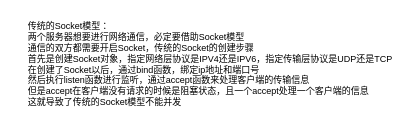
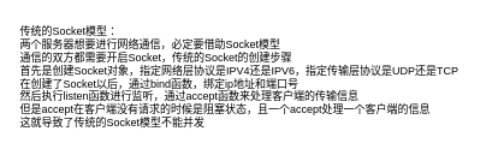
- <mxCell id="2" value="传统的Socket模型：&lt;br&gt;两个服务器想要进行网络通信，必定要借助Socket模型&lt;br&gt;通信的双方都需要开启Socket，传统的Socket的创建步骤&lt;br&gt;首先是创建Socket对象，指定网络层协议是IPV4还是IPV6，指定传输层协议是UDP还是TCP&lt;br&gt;在创建了Socket以后，通过bind函数，绑定ip地址和端口号&lt;br&gt;然后执行listen函数进行监听，通过accept函数来处理客户端的传输信息&lt;br&gt;但是accept在客户端没有请求的时候是阻塞状态，且一个accept处理一个客户端的信息&lt;br&gt;这就导致了传统的Socket模型不能并发" style="text;html=1;align=left;verticalAlign=middle;resizable=0;points=[];autosize=1;strokeColor=none;fillColor=none;" vertex="1" parent="1"><mxGeometry x="35" y="20" width="510" height="130" as="geometry" /></mxCell>
+ <mxCell id="2" value="传统的Socket模型：&lt;br&gt;两个服务器想要进行网络通信，必定要借助Socket模型&lt;br&gt;通信的双方都需要开启Socket，传统的Socket的创建步骤&lt;br&gt;首先是创建Socket对象，指定网络层协议是IPV4还是IPV6，指定传输层协议是UDP还是TCP&lt;br&gt;在创建了Socket以后，通过bind函数，绑定ip地址和端口号&lt;br&gt;然后执行listen函数进行监听，通过accept函数来处理客户端的传输信息&lt;br&gt;但是accept在客户端没有请求的时候是阻塞状态，且一个accept处理一个客户端的信息&lt;br&gt;这就导致了传统的Socket模型不能并发" style="text;html=1;align=left;verticalAlign=middle;resizable=0;points=[];autosize=1;strokeColor=none;fillColor=none;" vertex="1" parent="1"><mxGeometry x="20" y="20" width="510" height="130" as="geometry" /></mxCell>
